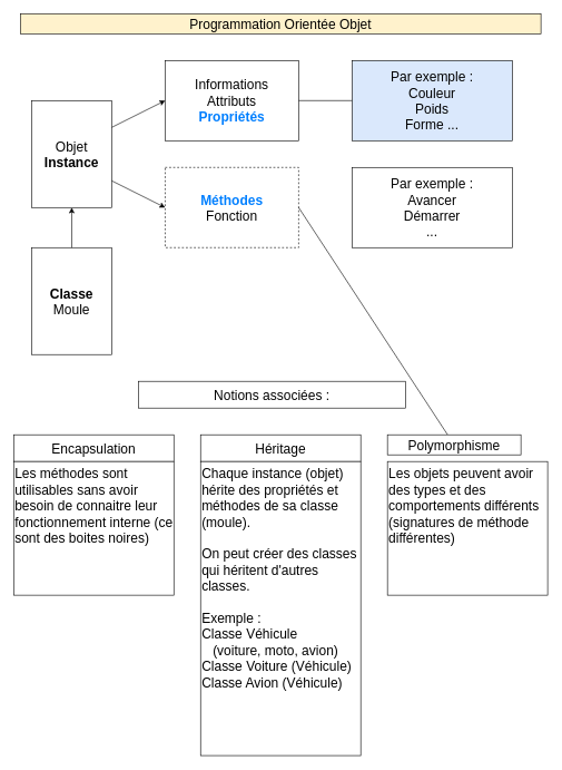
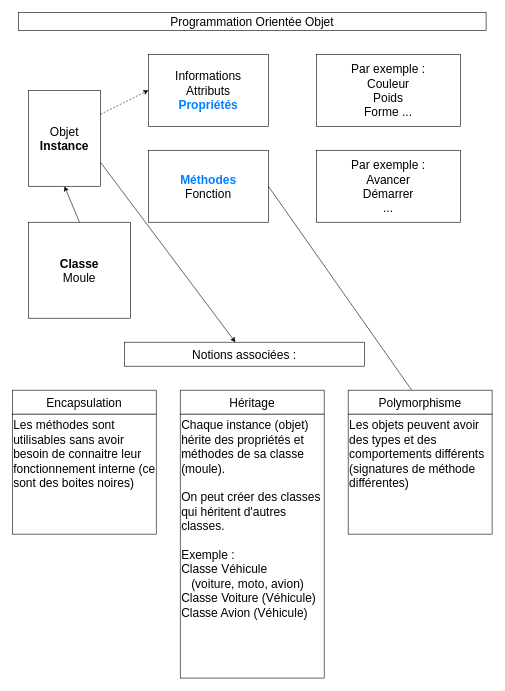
- <mxCell id="2" value="Programmation Orientée Objet" style="rounded=0;whiteSpace=wrap;html=1;fontSize=20;fillColor=#fff2cc;" vertex="1" parent="1"><mxGeometry x="30" y="20" width="780" height="30" as="geometry" /></mxCell>
+ <mxCell id="2" value="Programmation Orientée Objet" style="rounded=0;whiteSpace=wrap;html=1;fontSize=20;" vertex="1" parent="1"><mxGeometry x="30" y="20" width="780" height="30" as="geometry" /></mxCell>
- <mxCell id="10" value="" style="endArrow=none;html=1;fontSize=20;exitX=1;exitY=0.5;exitDx=0;exitDy=0;entryX=0;entryY=0.5;entryDx=0;entryDy=0;" edge="1" parent="1" source="4" target="5"><mxGeometry width="50" height="50" relative="1" as="geometry"><mxPoint x="27" y="440" as="sourcePoint" /><mxPoint x="77" y="390" as="targetPoint" /></mxGeometry></mxCell>
- <mxCell id="5" value="Par exemple :&lt;br&gt;Couleur&lt;br&gt;Poids&lt;br&gt;Forme ..." style="rounded=0;whiteSpace=wrap;html=1;fontSize=20;fillColor=#dae8fc;" vertex="1" parent="1"><mxGeometry x="527" y="90" width="240" height="120" as="geometry" /></mxCell>
+ <mxCell id="5" value="Par exemple :&lt;br&gt;Couleur&lt;br&gt;Poids&lt;br&gt;Forme ..." style="rounded=0;whiteSpace=wrap;html=1;fontSize=20;" vertex="1" parent="1"><mxGeometry x="527" y="90" width="240" height="120" as="geometry" /></mxCell>
- <mxCell id="8" value="" style="endArrow=classic;html=1;fontSize=20;exitX=1;exitY=0.25;exitDx=0;exitDy=0;entryX=0;entryY=0.5;entryDx=0;entryDy=0;" edge="1" parent="1" source="3" target="4"><mxGeometry width="50" height="50" relative="1" as="geometry"><mxPoint x="187" y="200" as="sourcePoint" /><mxPoint x="237" y="150" as="targetPoint" /></mxGeometry></mxCell>
+ <mxCell id="8" value="" style="endArrow=classic;html=1;fontSize=20;exitX=1;exitY=0.25;exitDx=0;exitDy=0;entryX=0;entryY=0.5;entryDx=0;entryDy=0;dashed=1;" edge="1" parent="1" source="3" target="4"><mxGeometry width="50" height="50" relative="1" as="geometry"><mxPoint x="187" y="200" as="sourcePoint" /><mxPoint x="237" y="150" as="targetPoint" /></mxGeometry></mxCell>
- <mxCell id="9" value="" style="endArrow=classic;html=1;fontSize=20;exitX=1;exitY=0.75;exitDx=0;exitDy=0;entryX=0;entryY=0.5;entryDx=0;entryDy=0;" edge="1" parent="1" source="3" target="6"><mxGeometry width="50" height="50" relative="1" as="geometry"><mxPoint x="177" y="200" as="sourcePoint" /><mxPoint x="257" y="160" as="targetPoint" /></mxGeometry></mxCell>
+ <mxCell id="9" value="" style="endArrow=classic;html=1;fontSize=20;exitX=1;exitY=0.75;exitDx=0;exitDy=0;" edge="1" parent="1" source="3" target="14"><mxGeometry width="50" height="50" relative="1" as="geometry"><mxPoint x="177" y="200" as="sourcePoint" /><mxPoint x="257" y="160" as="targetPoint" /></mxGeometry></mxCell>
- <mxCell id="6" value="&lt;font color=&quot;#007fff&quot;&gt;&lt;b&gt;Méthodes&lt;/b&gt;&lt;/font&gt;&lt;br&gt;Fonction" style="rounded=0;whiteSpace=wrap;html=1;fontSize=20;dashed=1;" vertex="1" parent="1"><mxGeometry x="247" y="250" width="200" height="120" as="geometry" /></mxCell>
+ <mxCell id="6" value="&lt;font color=&quot;#007fff&quot;&gt;&lt;b&gt;Méthodes&lt;/b&gt;&lt;/font&gt;&lt;br&gt;Fonction" style="rounded=0;whiteSpace=wrap;html=1;fontSize=20;" vertex="1" parent="1"><mxGeometry x="247" y="250" width="200" height="120" as="geometry" /></mxCell>
- <mxCell id="12" value="&lt;b&gt;Classe&lt;/b&gt;&lt;br&gt;Moule" style="rounded=0;whiteSpace=wrap;html=1;fontSize=20;" vertex="1" parent="1"><mxGeometry x="47" y="370" width="120" height="160" as="geometry" /></mxCell>
+ <mxCell id="12" value="&lt;b&gt;Classe&lt;/b&gt;&lt;br&gt;Moule" style="rounded=0;whiteSpace=wrap;html=1;fontSize=20;" vertex="1" parent="1"><mxGeometry x="47" y="370" width="170" height="160" as="geometry" /></mxCell>
- <mxCell id="19" value="&lt;span style=&quot;white-space: normal&quot;&gt;Polymorphisme&lt;/span&gt;" style="rounded=0;whiteSpace=wrap;html=1;fontSize=20;" vertex="1" parent="1"><mxGeometry x="580" y="650" width="200" height="30" as="geometry" /></mxCell>
+ <mxCell id="19" value="&lt;span style=&quot;white-space: normal&quot;&gt;Polymorphisme&lt;/span&gt;" style="rounded=0;whiteSpace=wrap;html=1;fontSize=20;" vertex="1" parent="1"><mxGeometry x="580" y="650" width="240" height="40" as="geometry" /></mxCell>
